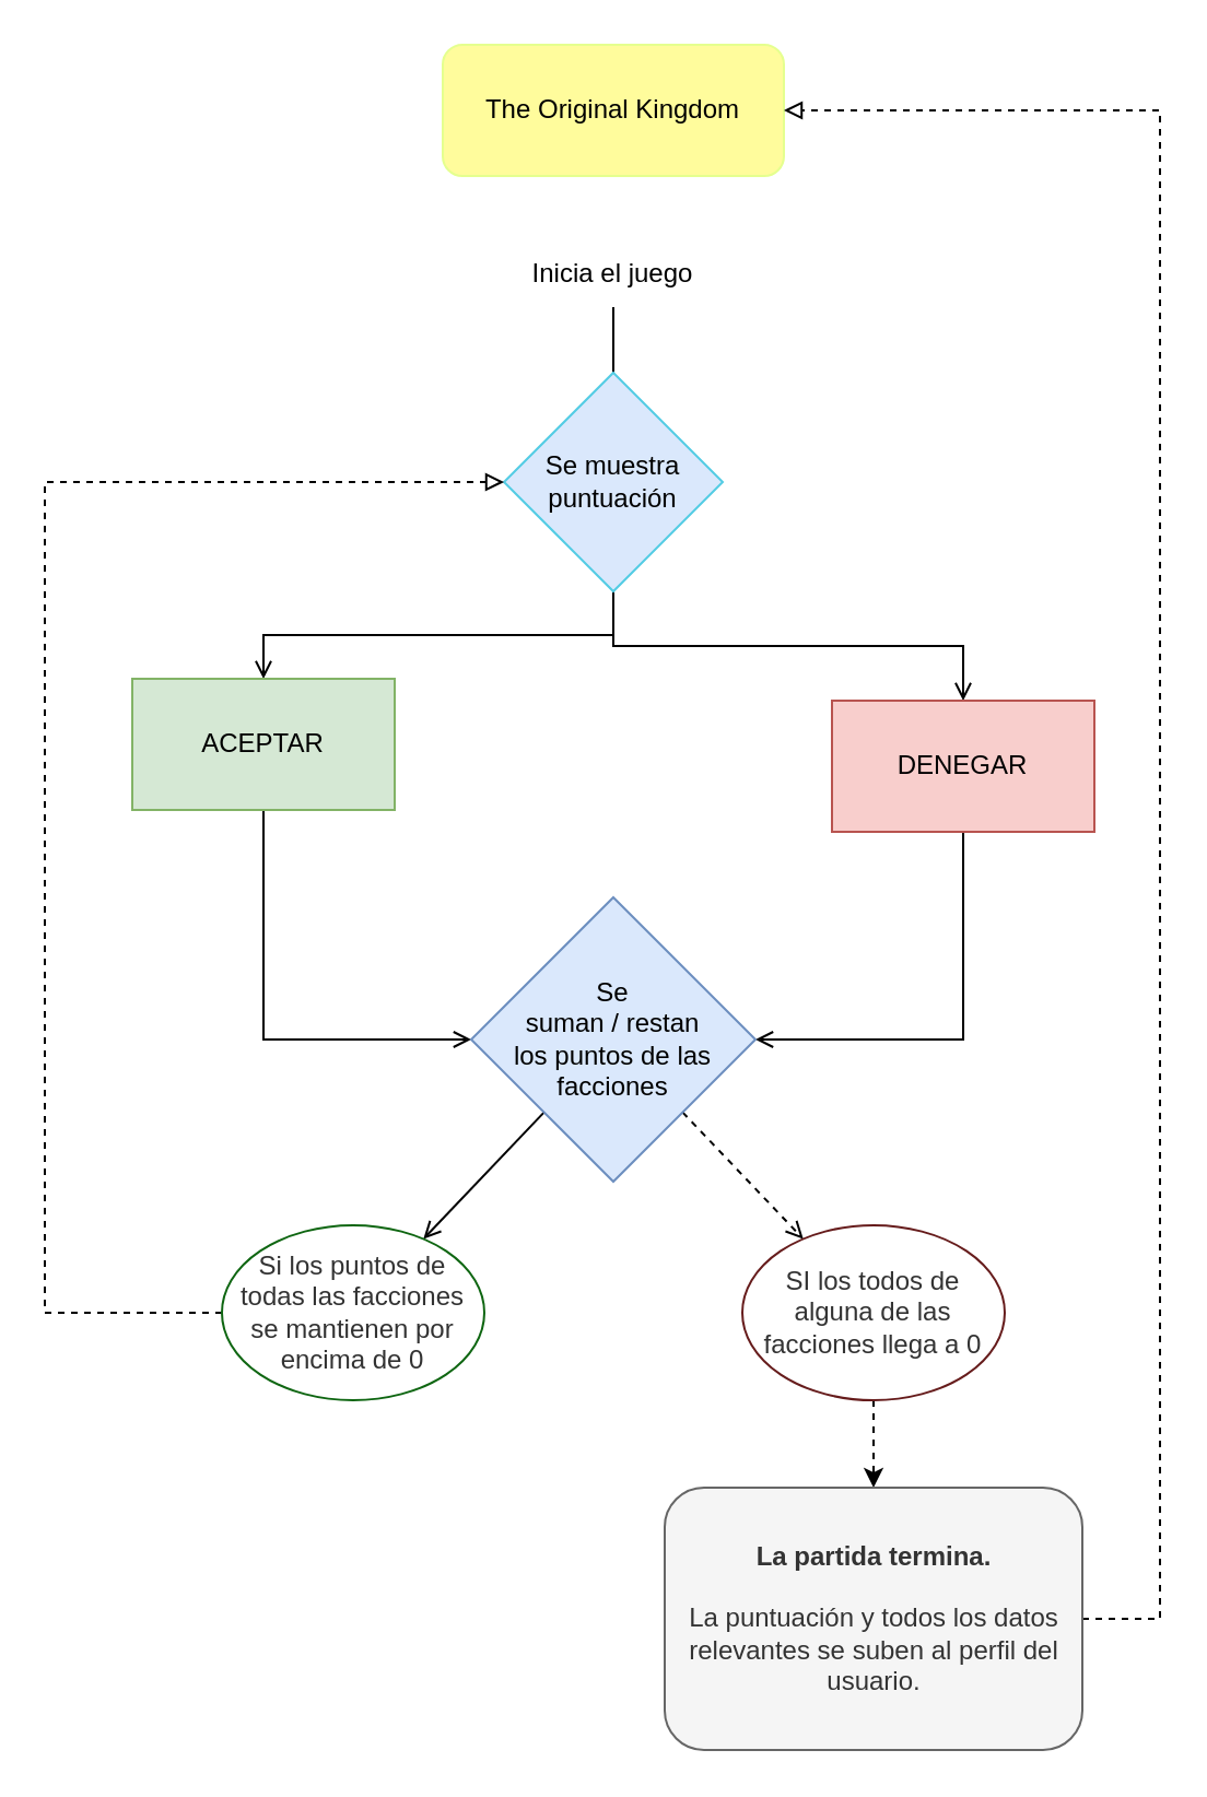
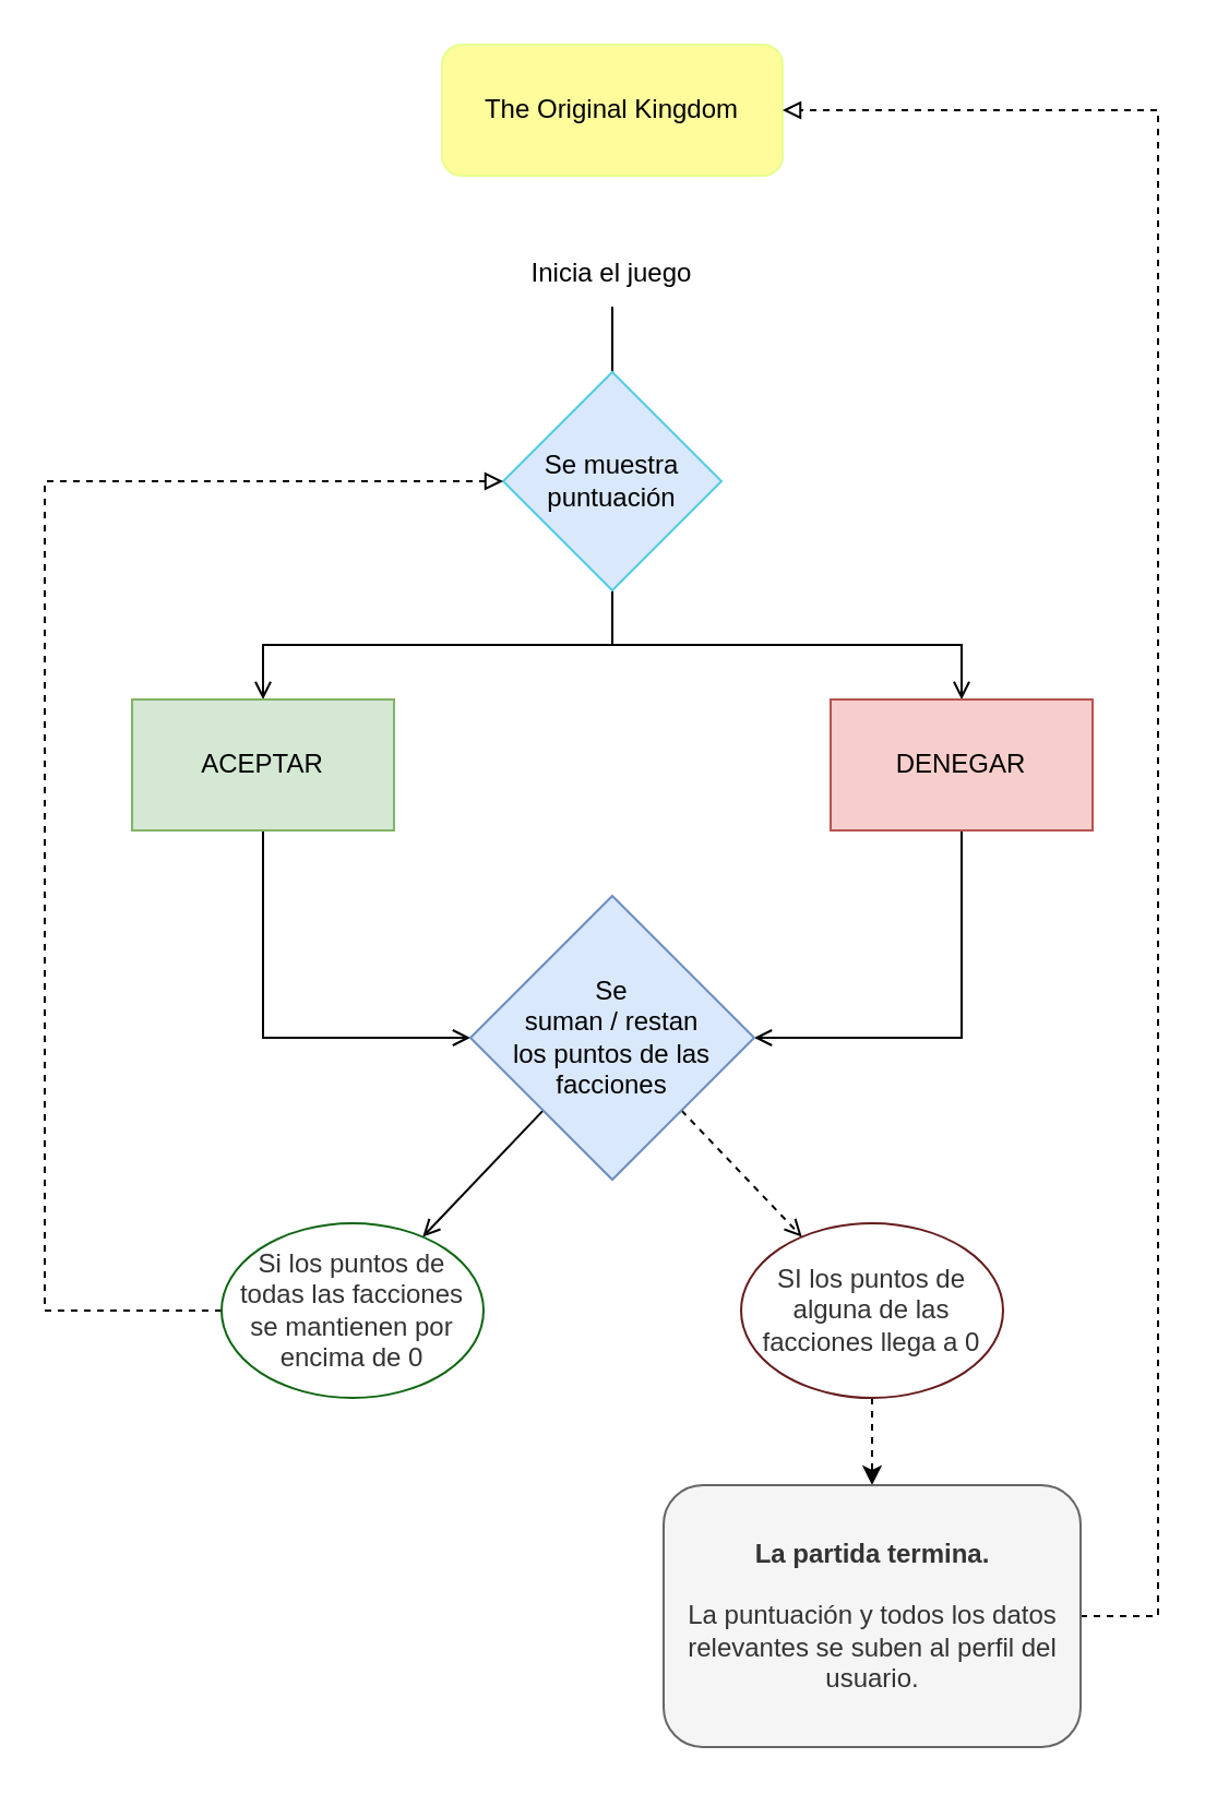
- <mxCell id="9" value="ACEPTAR" style="rounded=0;whiteSpace=wrap;html=1;fillColor=#d5e8d4;strokeColor=#82b366;" vertex="1" parent="1"><mxGeometry x="60" y="310" width="120" height="60" as="geometry" /></mxCell>
+ <mxCell id="9" value="ACEPTAR" style="rounded=0;whiteSpace=wrap;html=1;fillColor=#d5e8d4;strokeColor=#82b366;" vertex="1" parent="1"><mxGeometry x="60" y="320" width="120" height="60" as="geometry" /></mxCell>
- <mxCell id="18" value="SI los todos de alguna de las facciones llega a 0" style="ellipse;whiteSpace=wrap;html=1;fillColor=#FFFFFF;fontColor=#333333;strokeColor=#661C1C;" vertex="1" parent="1"><mxGeometry x="339" y="560" width="120" height="80" as="geometry" /></mxCell>
+ <mxCell id="18" value="SI los puntos de alguna de las facciones llega a 0" style="ellipse;whiteSpace=wrap;html=1;fillColor=#FFFFFF;fontColor=#333333;strokeColor=#661C1C;" vertex="1" parent="1"><mxGeometry x="339" y="560" width="120" height="80" as="geometry" /></mxCell>
